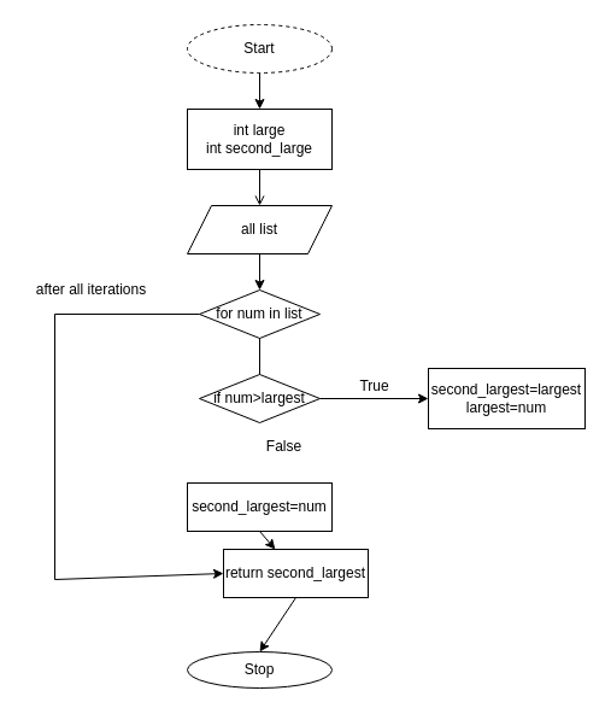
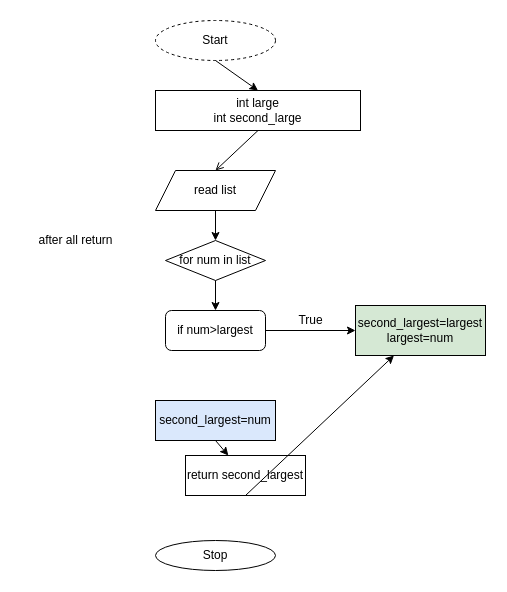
- <mxCell id="3" value="int large&lt;br&gt;int second_large" style="rounded=0;whiteSpace=wrap;html=1;" vertex="1" parent="1"><mxGeometry x="155" y="90" width="120" height="50" as="geometry" /></mxCell>
+ <mxCell id="3" value="int large&lt;br&gt;int second_large" style="rounded=0;whiteSpace=wrap;html=1;" vertex="1" parent="1"><mxGeometry x="155" y="90" width="205" height="40" as="geometry" /></mxCell>
- <mxCell id="4" value="all list" style="shape=parallelogram;perimeter=parallelogramPerimeter;whiteSpace=wrap;html=1;fixedSize=1;" vertex="1" parent="1"><mxGeometry x="155" y="170" width="120" height="40" as="geometry" /></mxCell>
+ <mxCell id="4" value="read list" style="shape=parallelogram;perimeter=parallelogramPerimeter;whiteSpace=wrap;html=1;fixedSize=1;" vertex="1" parent="1"><mxGeometry x="155" y="170" width="120" height="40" as="geometry" /></mxCell>
- <mxCell id="21" value="after all iterations" style="text;html=1;align=center;verticalAlign=middle;resizable=0;points=[];autosize=1;strokeColor=none;fillColor=none;" vertex="1" parent="1"><mxGeometry x="20" y="225" width="110" height="30" as="geometry" /></mxCell>
+ <mxCell id="21" value="after all return" style="text;html=1;align=center;verticalAlign=middle;resizable=0;points=[];autosize=1;strokeColor=none;fillColor=none;" vertex="1" parent="1"><mxGeometry x="20" y="225" width="110" height="30" as="geometry" /></mxCell>
- <mxCell id="12" value="" style="endArrow=none;html=1;rounded=0;exitX=0.5;exitY=1;exitDx=0;exitDy=0;" edge="1" parent="1" source="5" target="6"><mxGeometry width="50" height="50" relative="1" as="geometry"><mxPoint x="195" y="360" as="sourcePoint" /><mxPoint x="245" y="310" as="targetPoint" /></mxGeometry></mxCell>
+ <mxCell id="12" value="" style="endArrow=classic;html=1;rounded=0;exitX=0.5;exitY=1;exitDx=0;exitDy=0;" edge="1" parent="1" source="5" target="6"><mxGeometry width="50" height="50" relative="1" as="geometry"><mxPoint x="195" y="360" as="sourcePoint" /><mxPoint x="245" y="310" as="targetPoint" /></mxGeometry></mxCell>
- <mxCell id="6" value="if num&amp;gt;largest" style="rhombus;whiteSpace=wrap;html=1;" vertex="1" parent="1"><mxGeometry x="165" y="310" width="100" height="40" as="geometry" /></mxCell>
+ <mxCell id="6" value="if num&amp;gt;largest" style="whiteSpace=wrap;html=1;rounded=1;" vertex="1" parent="1"><mxGeometry x="165" y="310" width="100" height="40" as="geometry" /></mxCell>
- <mxCell id="7" value="second_largest=largest&lt;br&gt;largest=num" style="rounded=0;whiteSpace=wrap;html=1;" vertex="1" parent="1"><mxGeometry x="355" y="305" width="130" height="50" as="geometry" /></mxCell>
+ <mxCell id="7" value="second_largest=largest&lt;br&gt;largest=num" style="rounded=0;whiteSpace=wrap;html=1;fillColor=#d5e8d4;" vertex="1" parent="1"><mxGeometry x="355" y="305" width="130" height="50" as="geometry" /></mxCell>
- <mxCell id="19" value="False" style="text;html=1;align=center;verticalAlign=middle;resizable=0;points=[];autosize=1;strokeColor=none;fillColor=none;" vertex="1" parent="1"><mxGeometry x="210" y="355" width="50" height="30" as="geometry" /></mxCell>
- <mxCell id="20" value="" style="endArrow=classic;html=1;rounded=0;exitX=0;exitY=0.5;exitDx=0;exitDy=0;entryX=0;entryY=0.5;entryDx=0;entryDy=0;" edge="1" parent="1" source="5" target="10"><mxGeometry width="50" height="50" relative="1" as="geometry"><mxPoint x="135" y="310" as="sourcePoint" /><mxPoint x="245" y="270" as="targetPoint" /><Array as="points"><mxPoint x="45" y="260" /><mxPoint x="45" y="480" /></Array></mxGeometry></mxCell>
- <mxCell id="8" value="second_largest=num" style="rounded=0;whiteSpace=wrap;html=1;" vertex="1" parent="1"><mxGeometry x="155" y="400" width="120" height="40" as="geometry" /></mxCell>
+ <mxCell id="8" value="second_largest=num" style="rounded=0;whiteSpace=wrap;html=1;fillColor=#dae8fc;" vertex="1" parent="1"><mxGeometry x="155" y="400" width="120" height="40" as="geometry" /></mxCell>
- <mxCell id="11" value="" style="endArrow=classic;html=1;rounded=0;exitX=0.5;exitY=1;exitDx=0;exitDy=0;entryX=0.5;entryY=0;entryDx=0;entryDy=0;" edge="1" parent="1" source="10" target="9"><mxGeometry width="50" height="50" relative="1" as="geometry"><mxPoint x="215" y="510" as="sourcePoint" /><mxPoint x="245" y="530" as="targetPoint" /></mxGeometry></mxCell>
+ <mxCell id="11" value="" style="endArrow=classic;html=1;rounded=0;exitX=0.5;exitY=1;exitDx=0;exitDy=0;" edge="1" parent="1" source="10" target="7"><mxGeometry width="50" height="50" relative="1" as="geometry"><mxPoint x="215" y="510" as="sourcePoint" /><mxPoint x="245" y="530" as="targetPoint" /></mxGeometry></mxCell>
